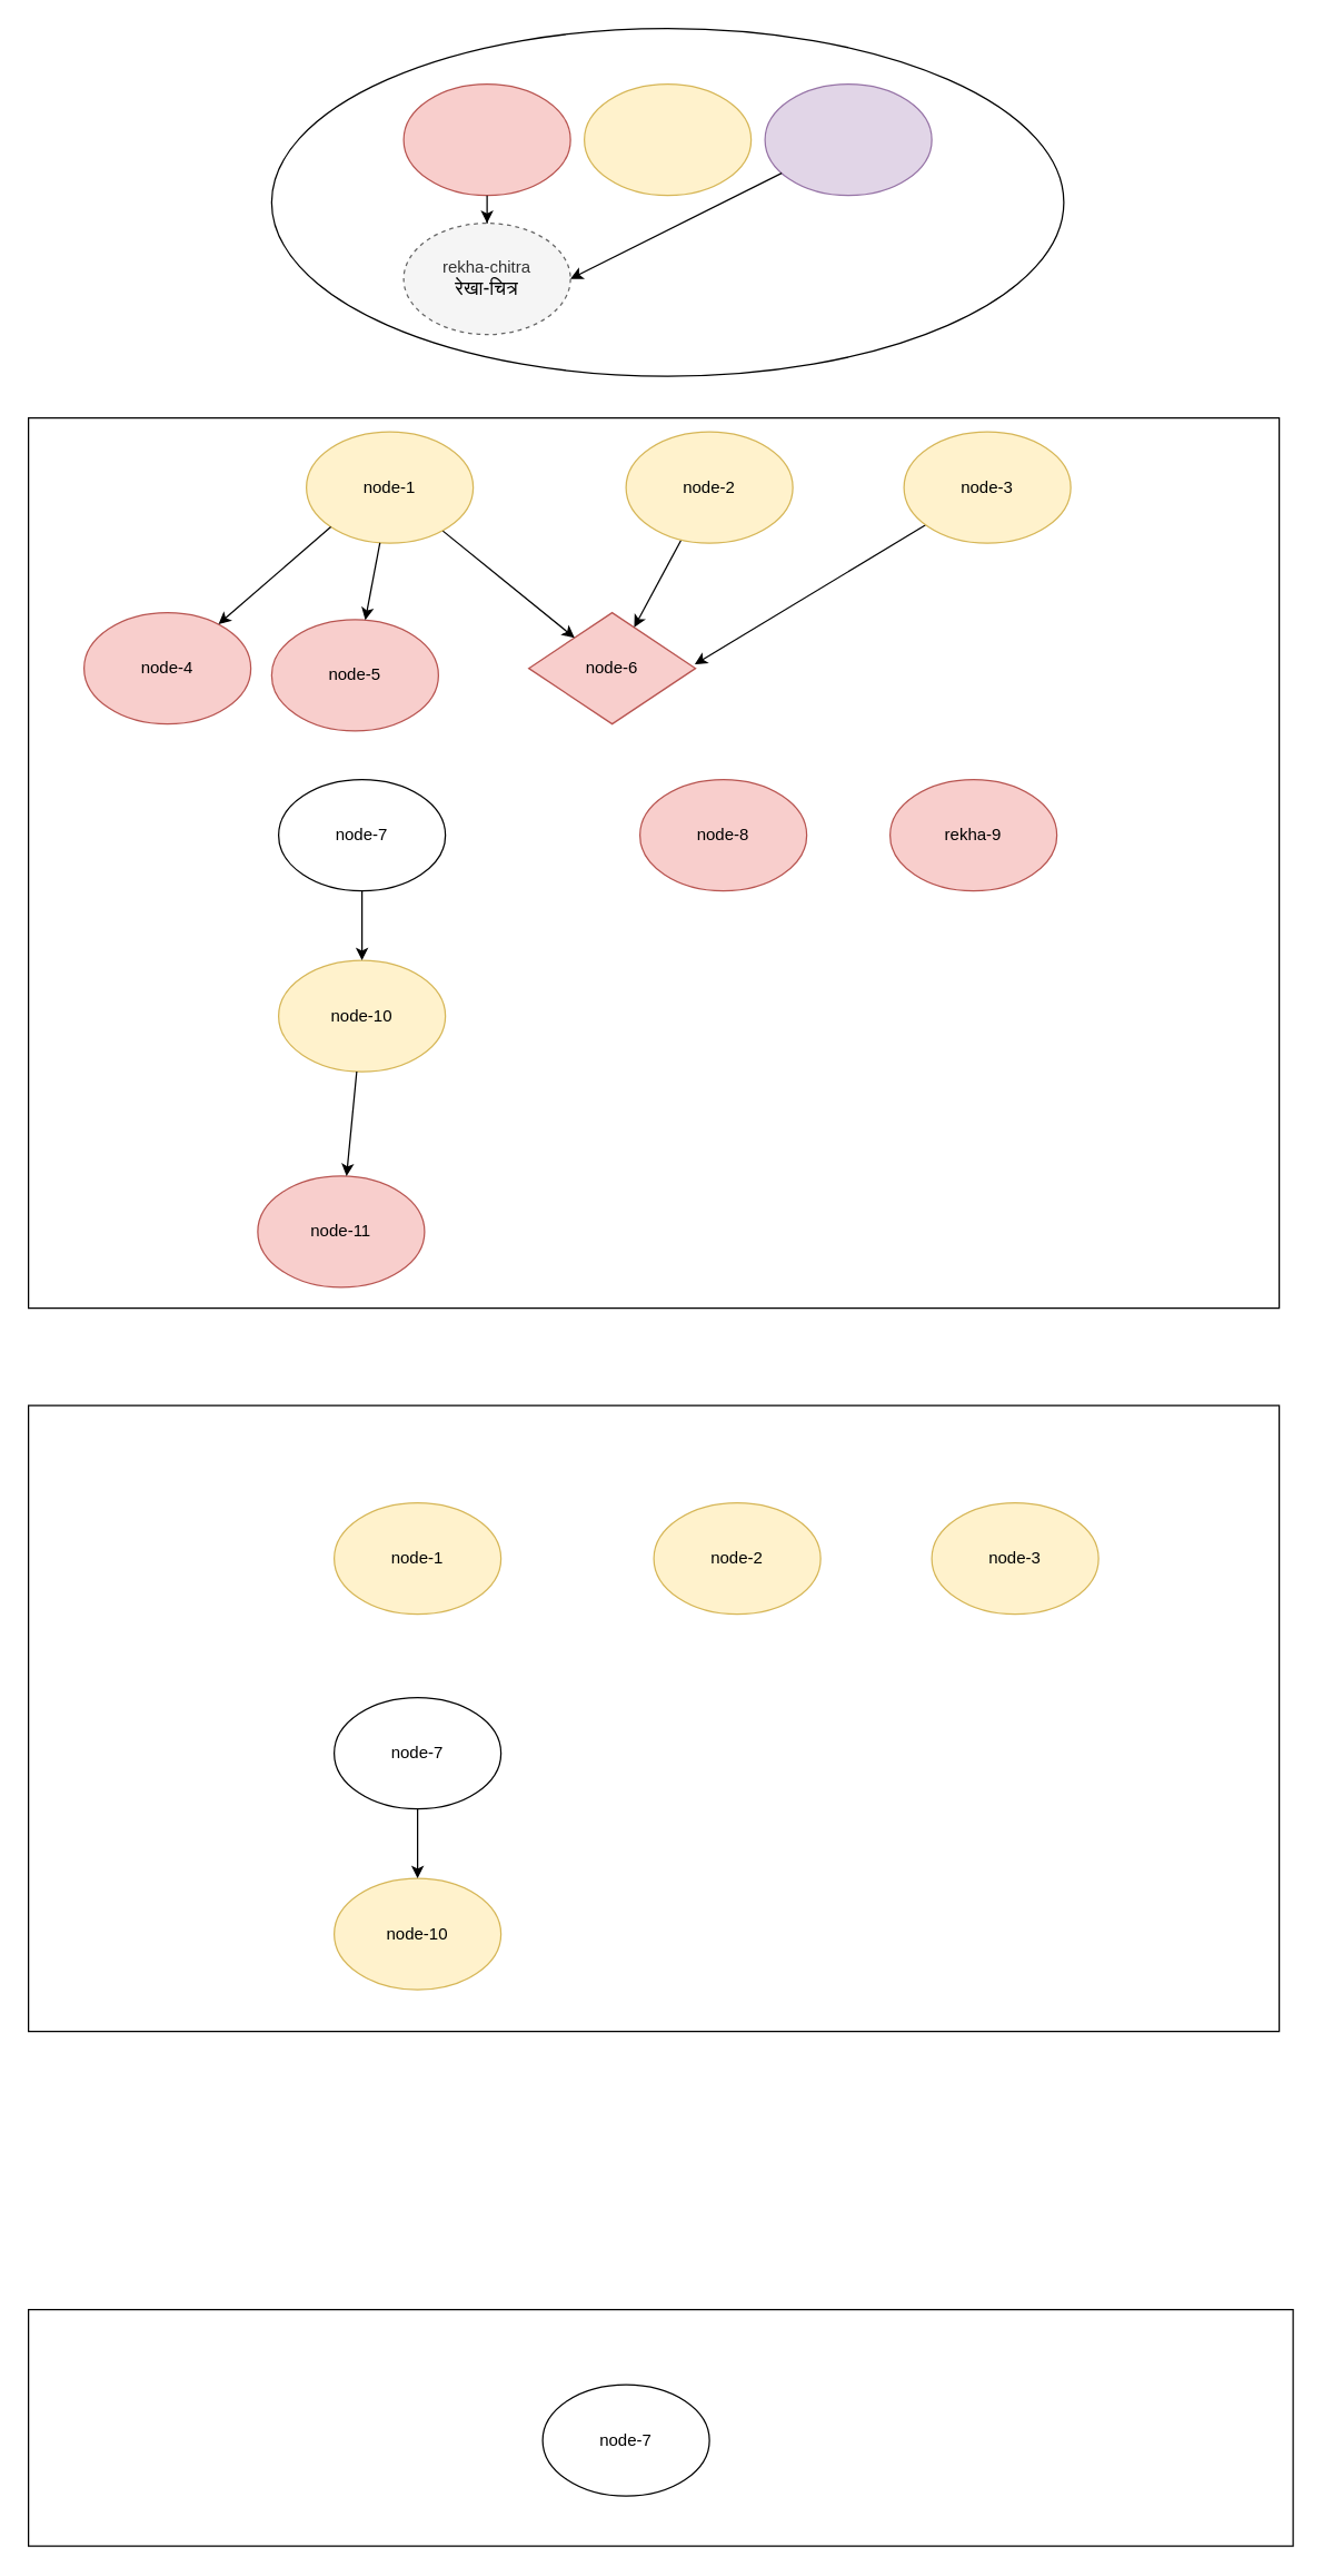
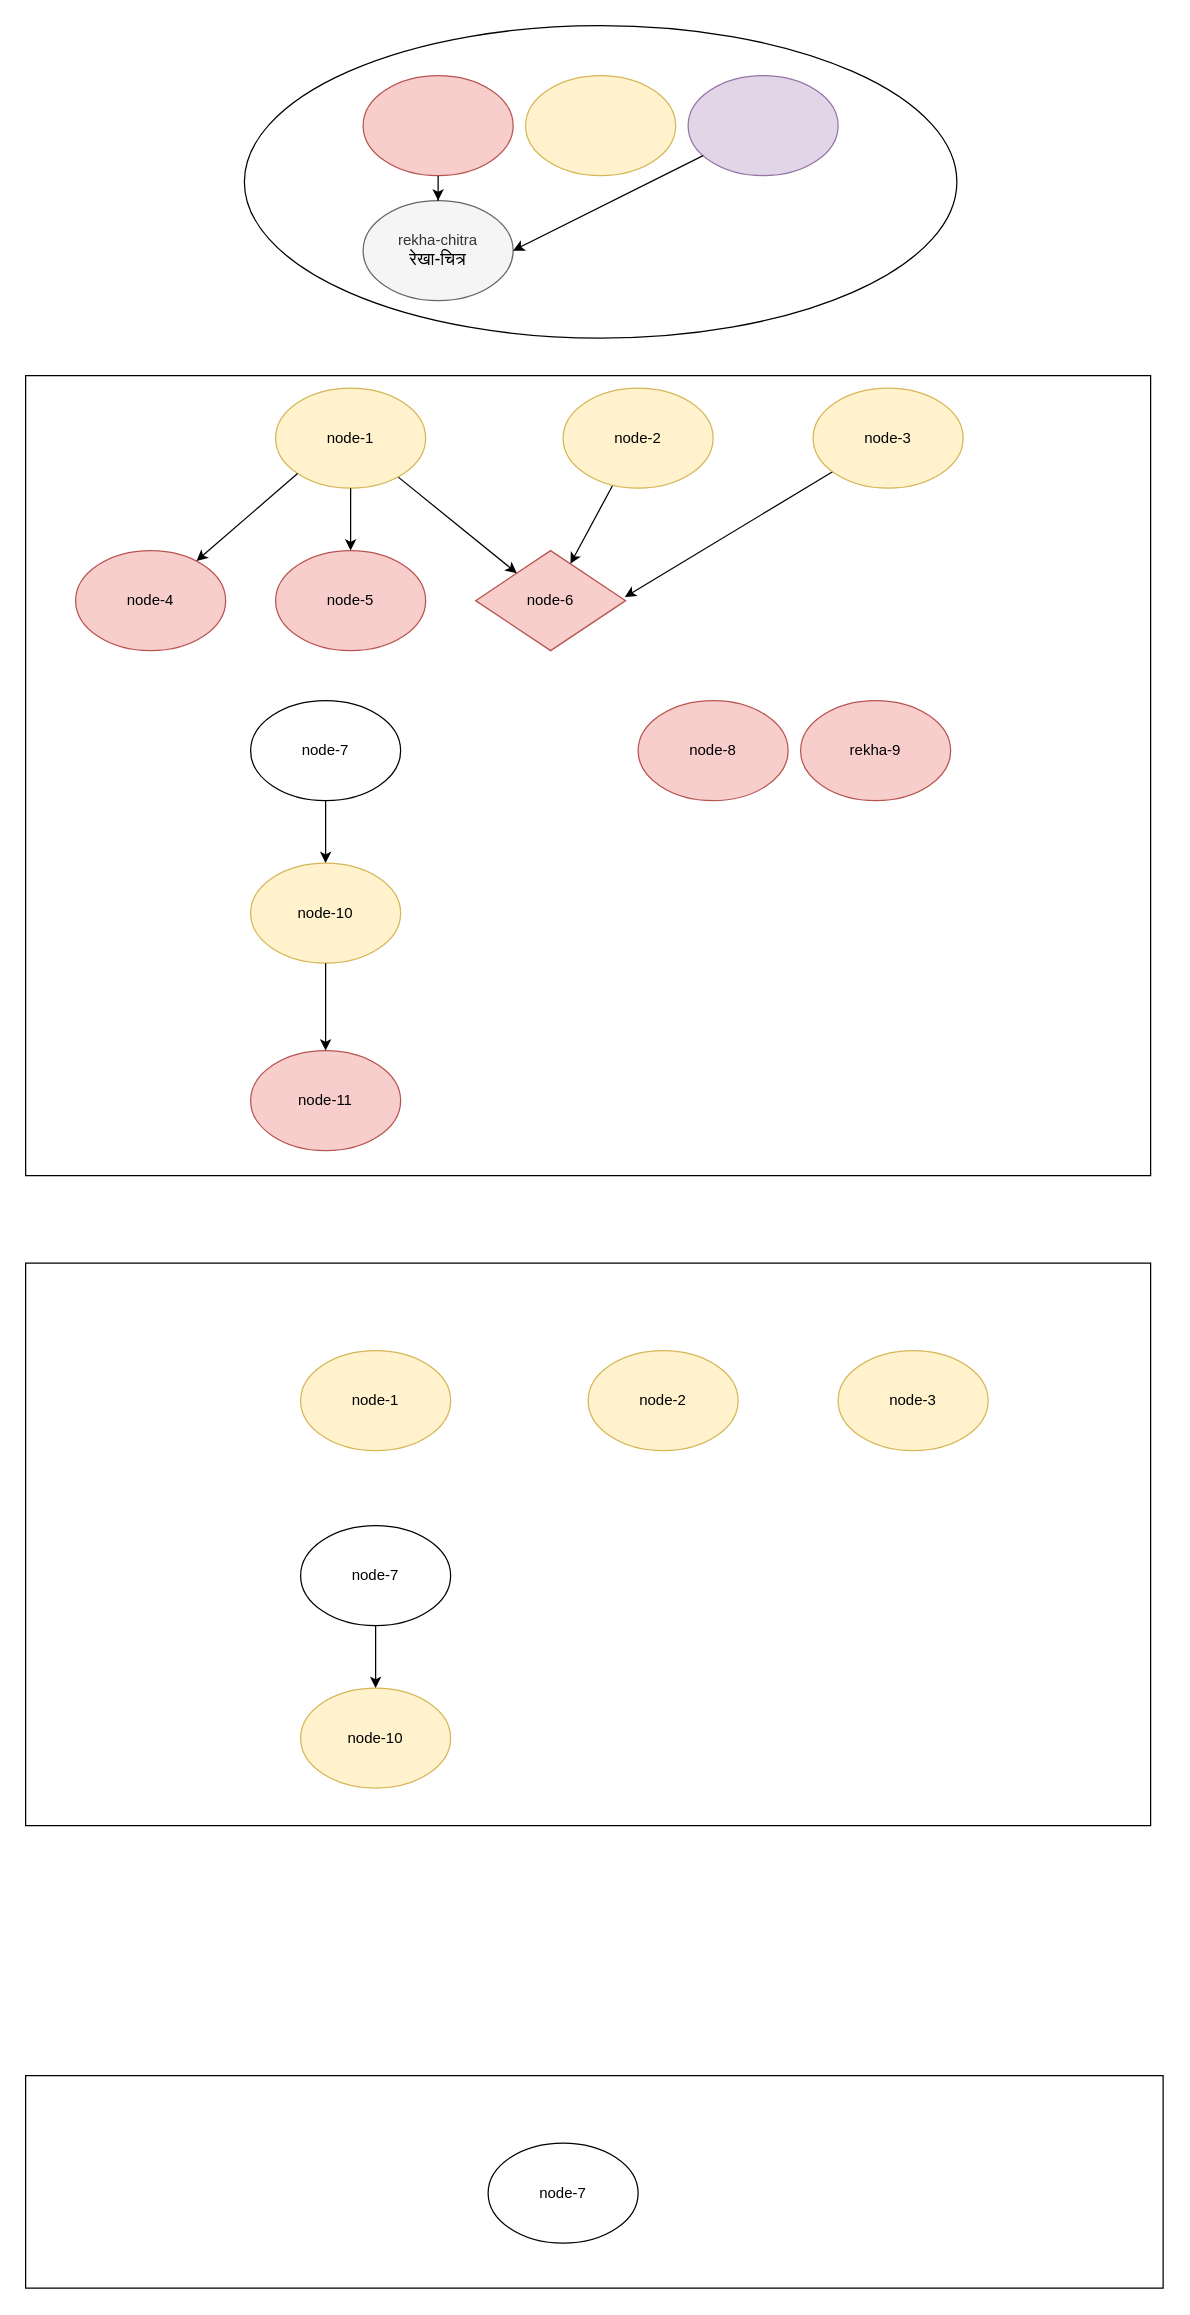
- <mxCell id="39" value="rekha-chitra&lt;br style=&quot;border-color: var(--border-color); color: rgb(0, 0, 0); font-size: 14px;&quot;&gt;&lt;span style=&quot;color: rgb(0, 0, 0); font-size: 14px;&quot;&gt;रेखा-चित्र&lt;/span&gt;" style="ellipse;whiteSpace=wrap;html=1;fillColor=#f5f5f5;fontColor=#333333;strokeColor=#666666;dashed=1;" vertex="1" parent="35"><mxGeometry y="100" width="120" height="80" as="geometry" /></mxCell>
+ <mxCell id="39" value="rekha-chitra&lt;br style=&quot;border-color: var(--border-color); color: rgb(0, 0, 0); font-size: 14px;&quot;&gt;&lt;span style=&quot;color: rgb(0, 0, 0); font-size: 14px;&quot;&gt;रेखा-चित्र&lt;/span&gt;" style="ellipse;whiteSpace=wrap;html=1;fillColor=#f5f5f5;fontColor=#333333;strokeColor=#666666;" vertex="1" parent="35"><mxGeometry y="100" width="120" height="80" as="geometry" /></mxCell>
- <mxCell id="7" value="node-5" style="ellipse;whiteSpace=wrap;html=1;fillColor=#f8cecc;strokeColor=#b85450;" parent="2" vertex="1"><mxGeometry x="175" y="145" width="120" height="80" as="geometry" /></mxCell>
+ <mxCell id="7" value="node-5" style="ellipse;whiteSpace=wrap;html=1;fillColor=#f8cecc;strokeColor=#b85450;" parent="2" vertex="1"><mxGeometry x="200" y="140" width="120" height="80" as="geometry" /></mxCell>
- <mxCell id="14" value="node-8" style="ellipse;whiteSpace=wrap;html=1;fillColor=#f8cecc;strokeColor=#b85450;" parent="2" vertex="1"><mxGeometry x="440" y="260" width="120" height="80" as="geometry" /></mxCell>
+ <mxCell id="14" value="node-8" style="ellipse;whiteSpace=wrap;html=1;fillColor=#f8cecc;strokeColor=#b85450;" parent="2" vertex="1"><mxGeometry x="490" y="260" width="120" height="80" as="geometry" /></mxCell>
- <mxCell id="20" value="node-11" style="ellipse;whiteSpace=wrap;html=1;fillColor=#f8cecc;strokeColor=#b85450;" parent="2" vertex="1"><mxGeometry x="165" y="545" width="120" height="80" as="geometry" /></mxCell>
+ <mxCell id="20" value="node-11" style="ellipse;whiteSpace=wrap;html=1;fillColor=#f8cecc;strokeColor=#b85450;" parent="2" vertex="1"><mxGeometry x="180" y="540" width="120" height="80" as="geometry" /></mxCell>
